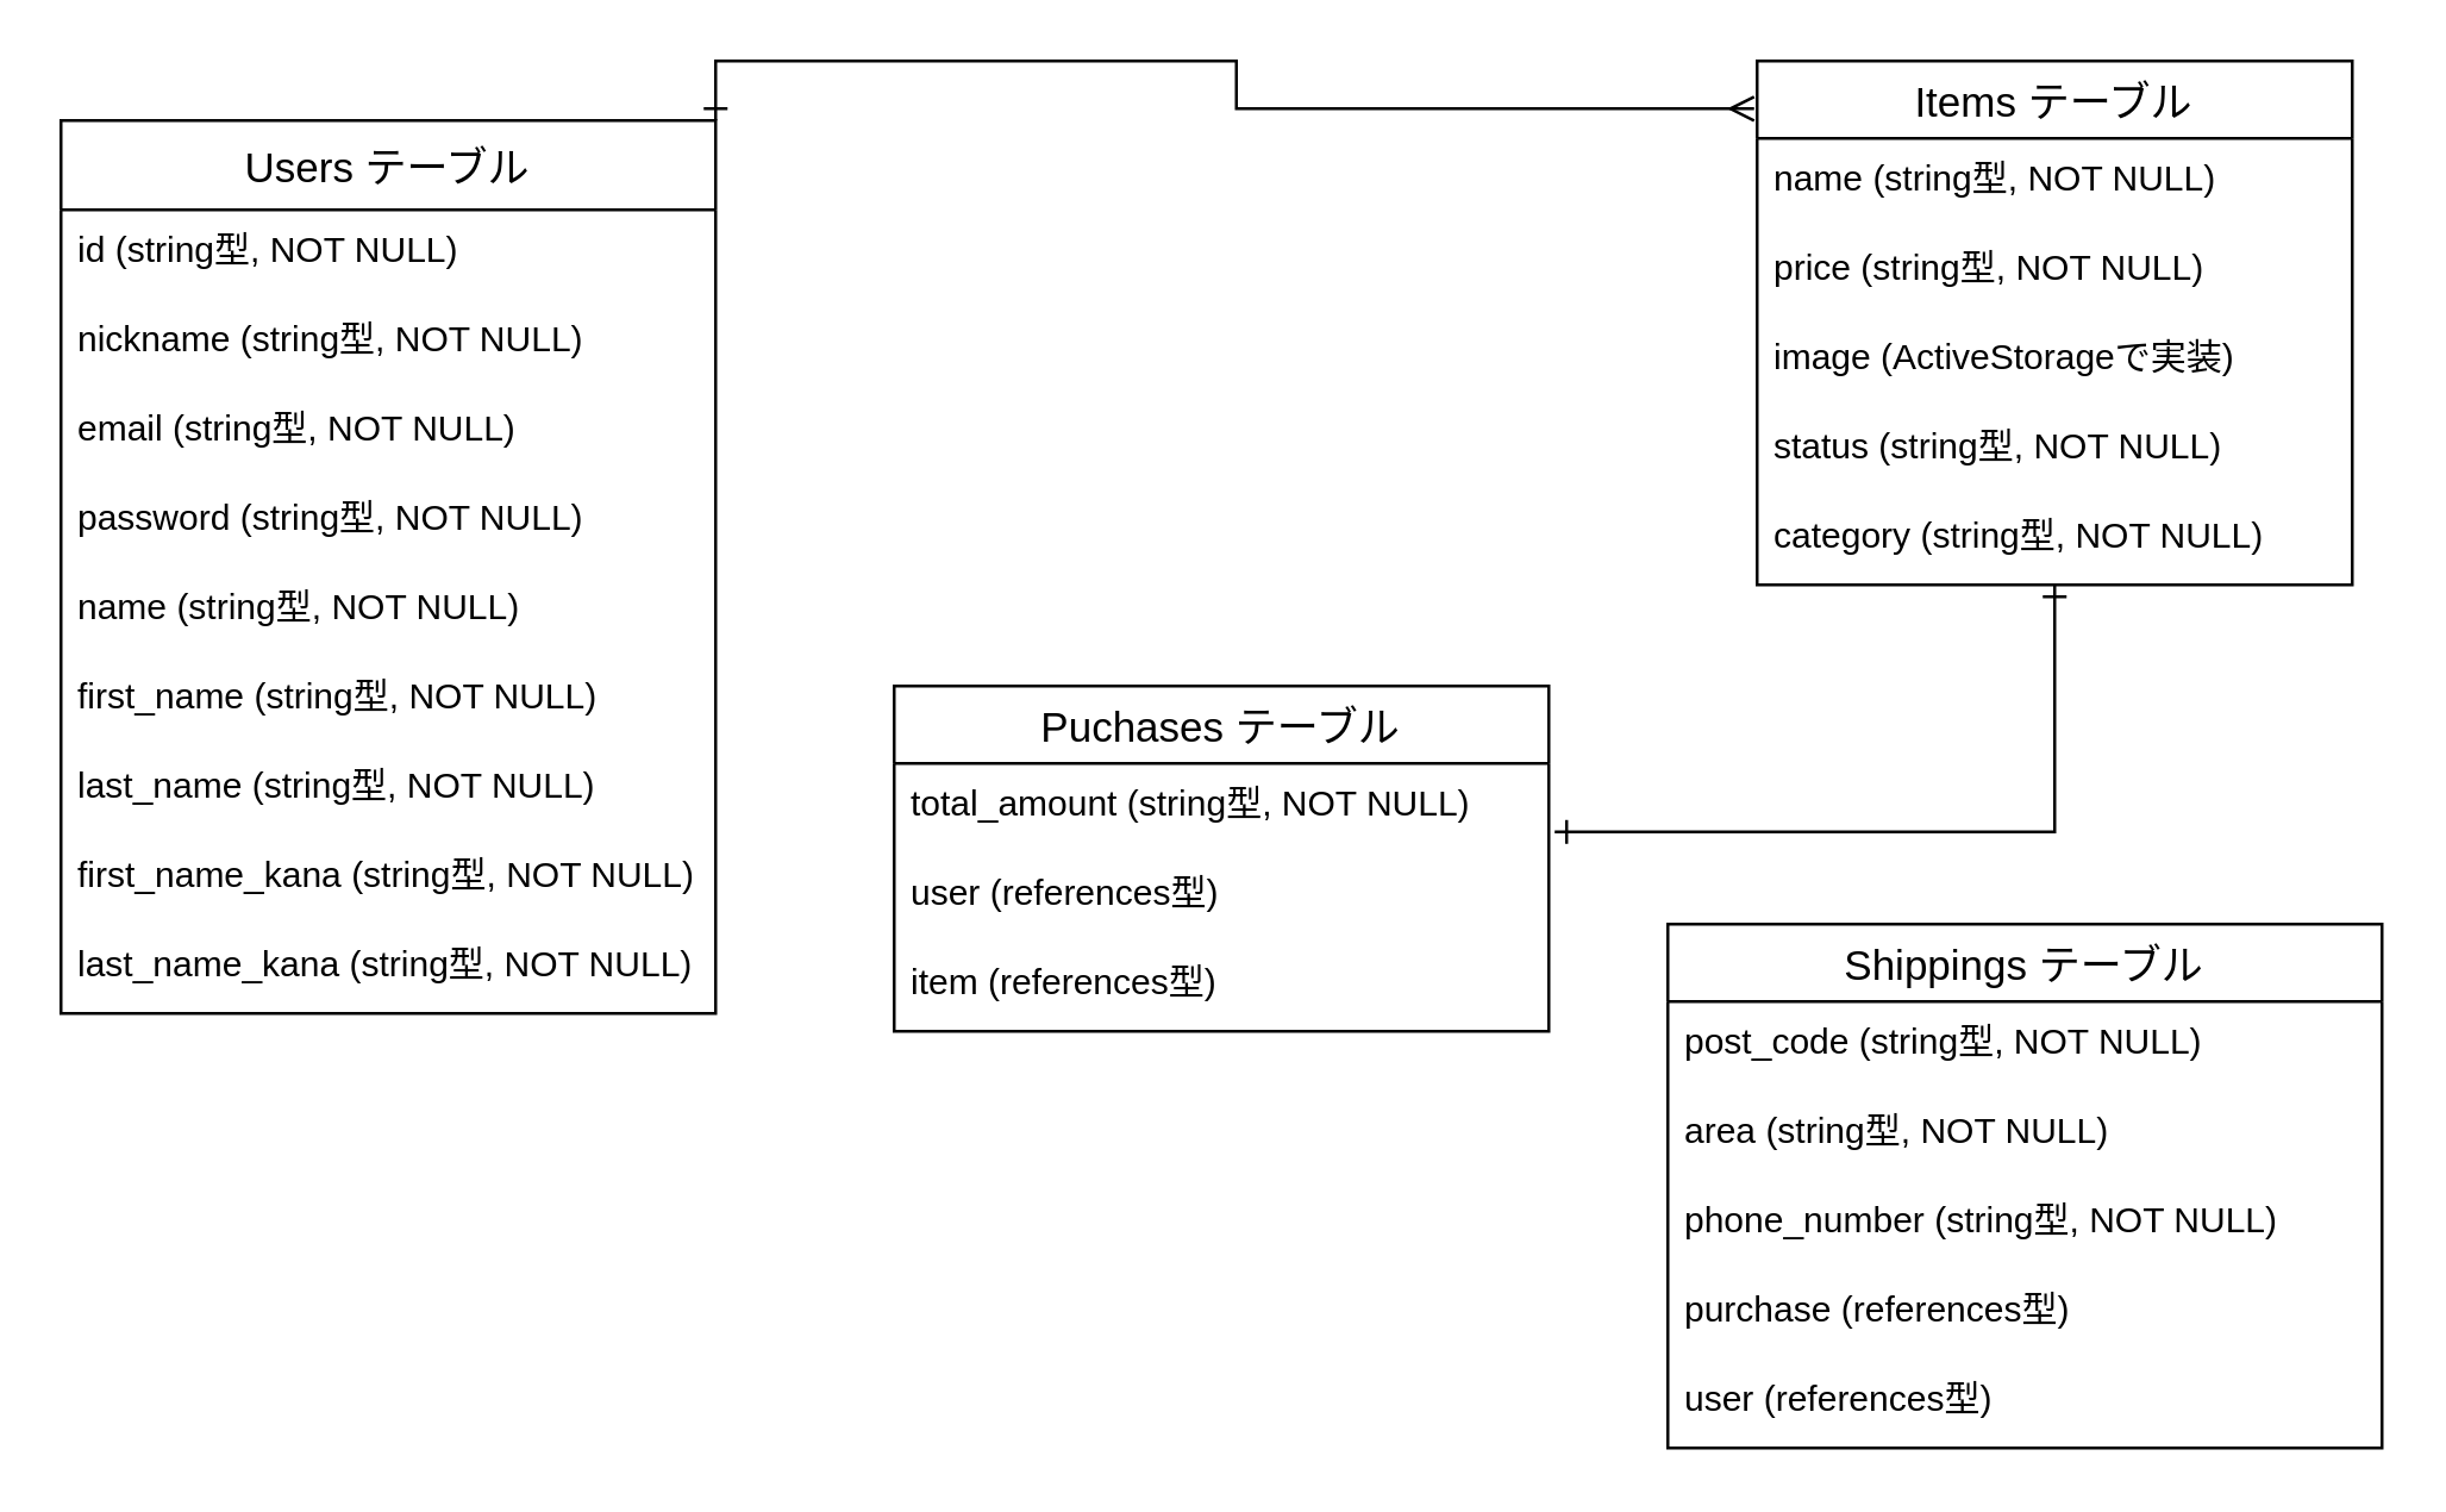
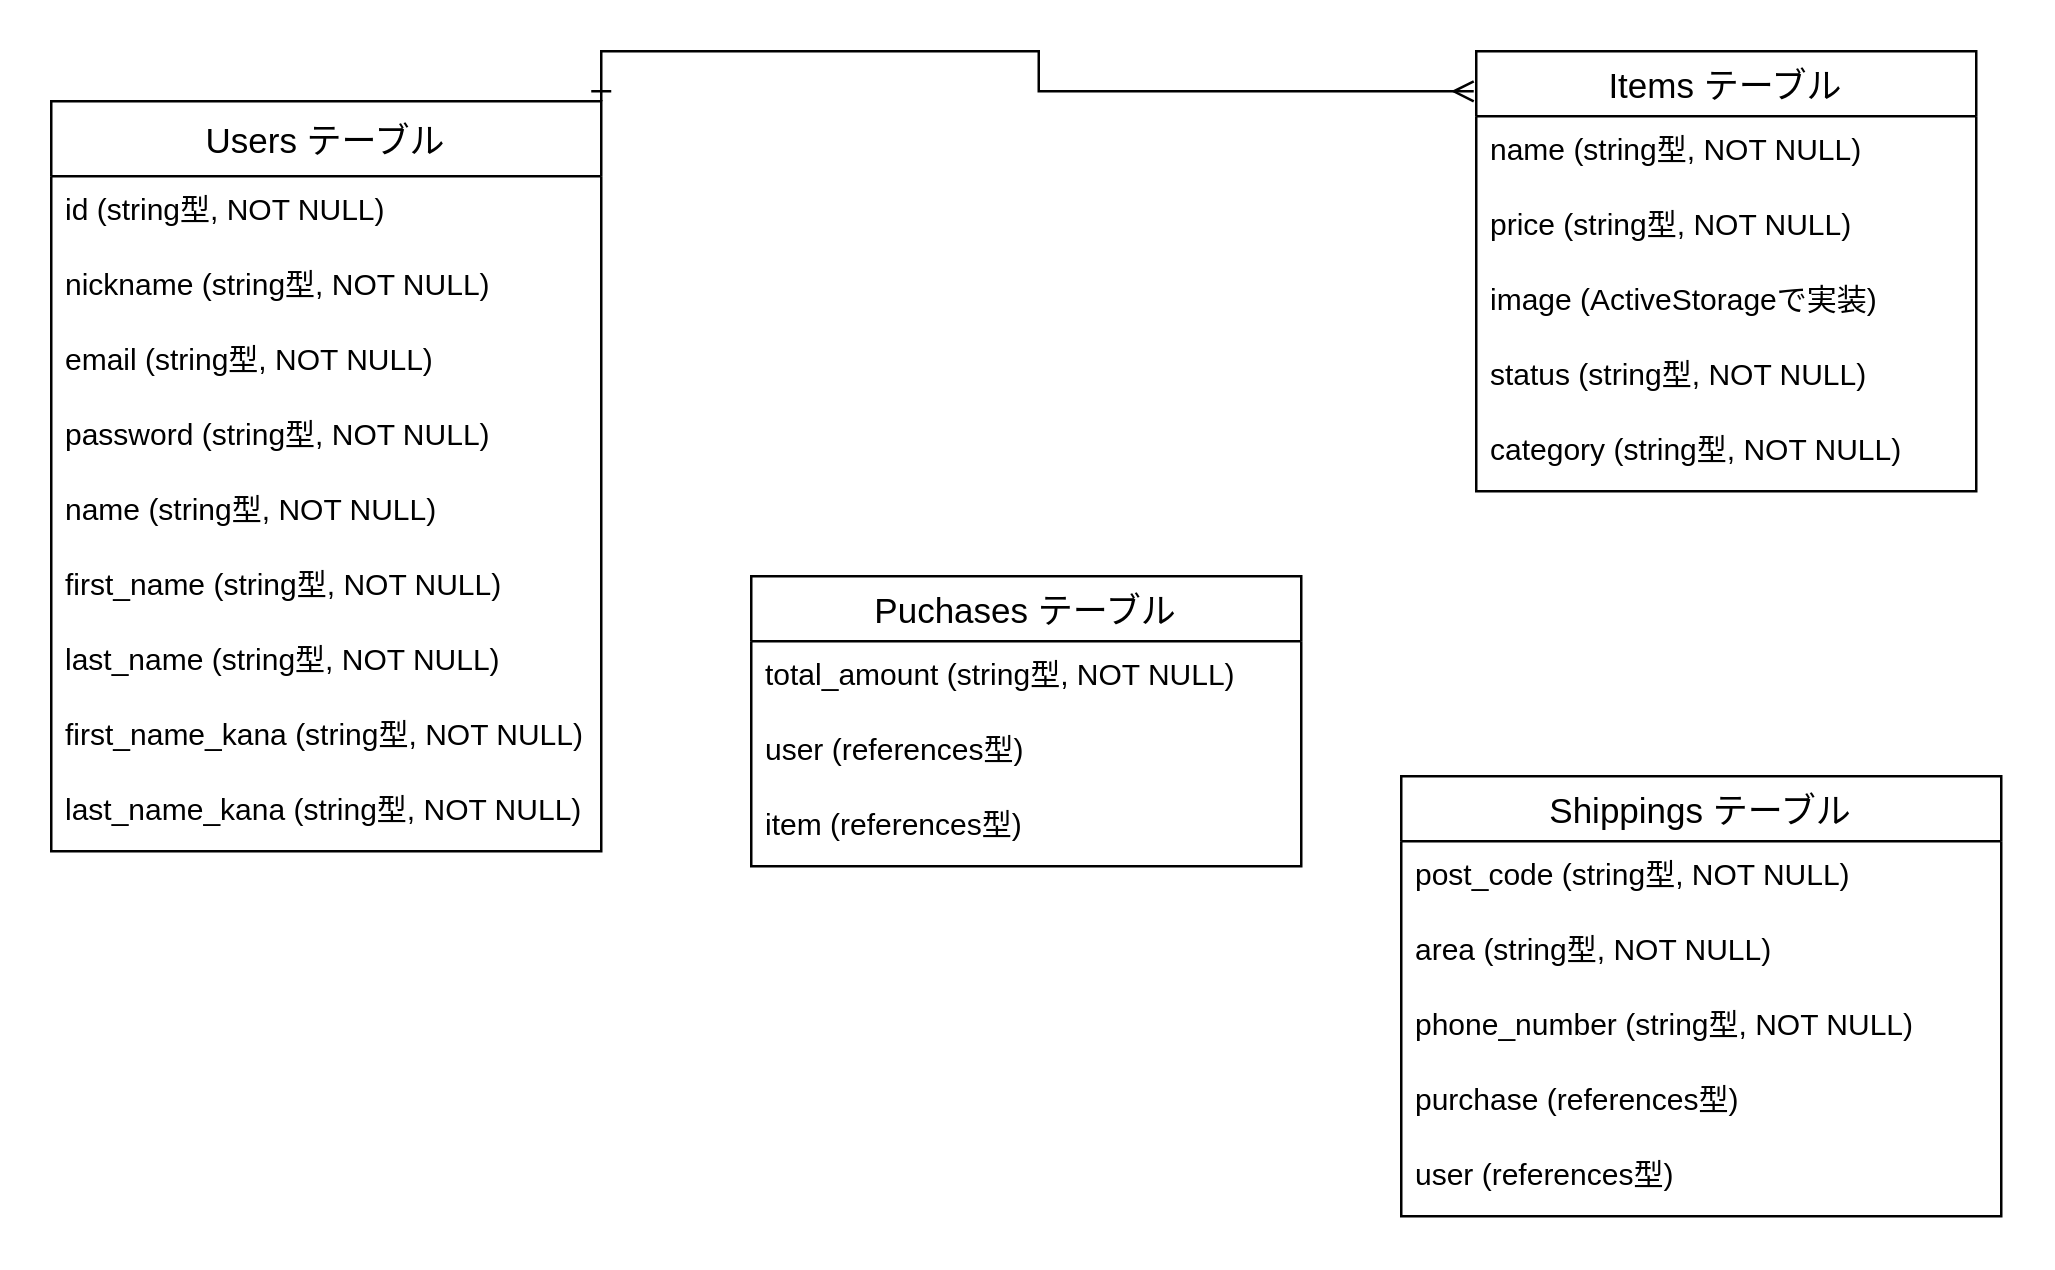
- <mxCell id="19" style="edgeStyle=orthogonalEdgeStyle;rounded=0;orthogonalLoop=1;jettySize=auto;html=1;startArrow=ERone;startFill=0;endArrow=ERone;endFill=0;exitX=1.009;exitY=0.767;exitDx=0;exitDy=0;exitPerimeter=0;" edge="1" parent="1" source="21" target="13"><mxGeometry relative="1" as="geometry"><mxPoint x="530" y="301" as="sourcePoint" /></mxGeometry></mxCell>
